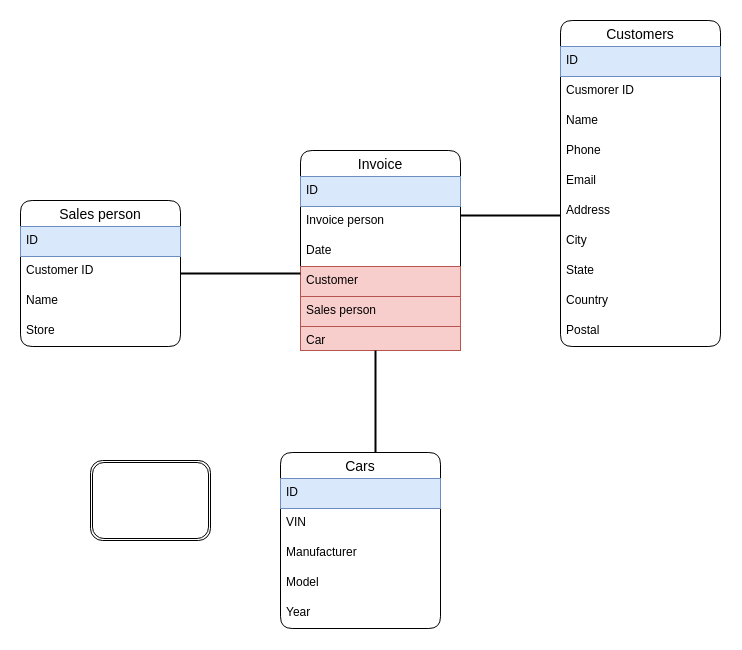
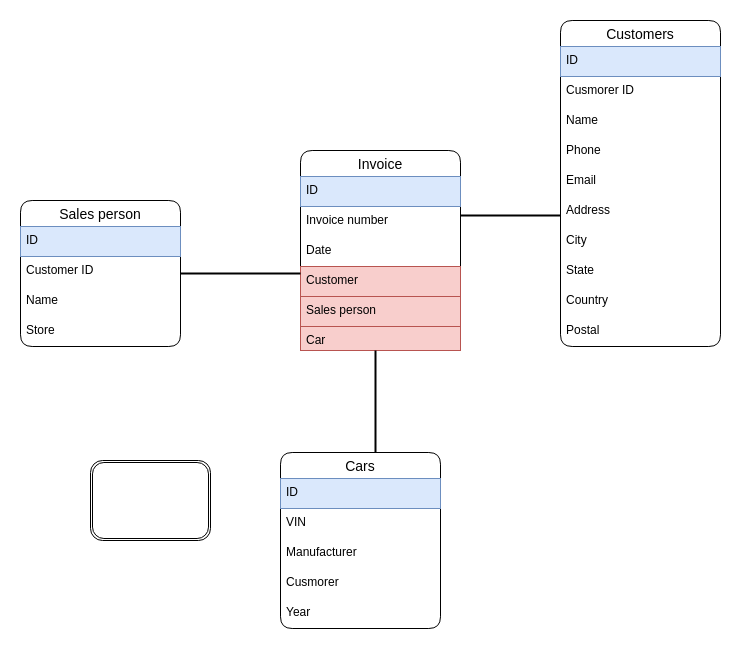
- <mxCell id="21" value="Invoice person" style="text;strokeColor=none;fillColor=none;spacingLeft=4;spacingRight=4;overflow=hidden;rotatable=0;points=[[0,0.5],[1,0.5]];portConstraint=eastwest;fontSize=12;" parent="19" vertex="1"><mxGeometry y="56" width="160" height="30" as="geometry" /></mxCell>
+ <mxCell id="21" value="Invoice number" style="text;strokeColor=none;fillColor=none;spacingLeft=4;spacingRight=4;overflow=hidden;rotatable=0;points=[[0,0.5],[1,0.5]];portConstraint=eastwest;fontSize=12;" parent="19" vertex="1"><mxGeometry y="56" width="160" height="30" as="geometry" /></mxCell>
- <mxCell id="6" value="Model" style="text;strokeColor=none;fillColor=none;spacingLeft=4;spacingRight=4;overflow=hidden;rotatable=0;points=[[0,0.5],[1,0.5]];portConstraint=eastwest;fontSize=12;" parent="2" vertex="1"><mxGeometry y="116" width="160" height="30" as="geometry" /></mxCell>
+ <mxCell id="6" value="Cusmorer" style="text;strokeColor=none;fillColor=none;spacingLeft=4;spacingRight=4;overflow=hidden;rotatable=0;points=[[0,0.5],[1,0.5]];portConstraint=eastwest;fontSize=12;" parent="2" vertex="1"><mxGeometry y="116" width="160" height="30" as="geometry" /></mxCell>
